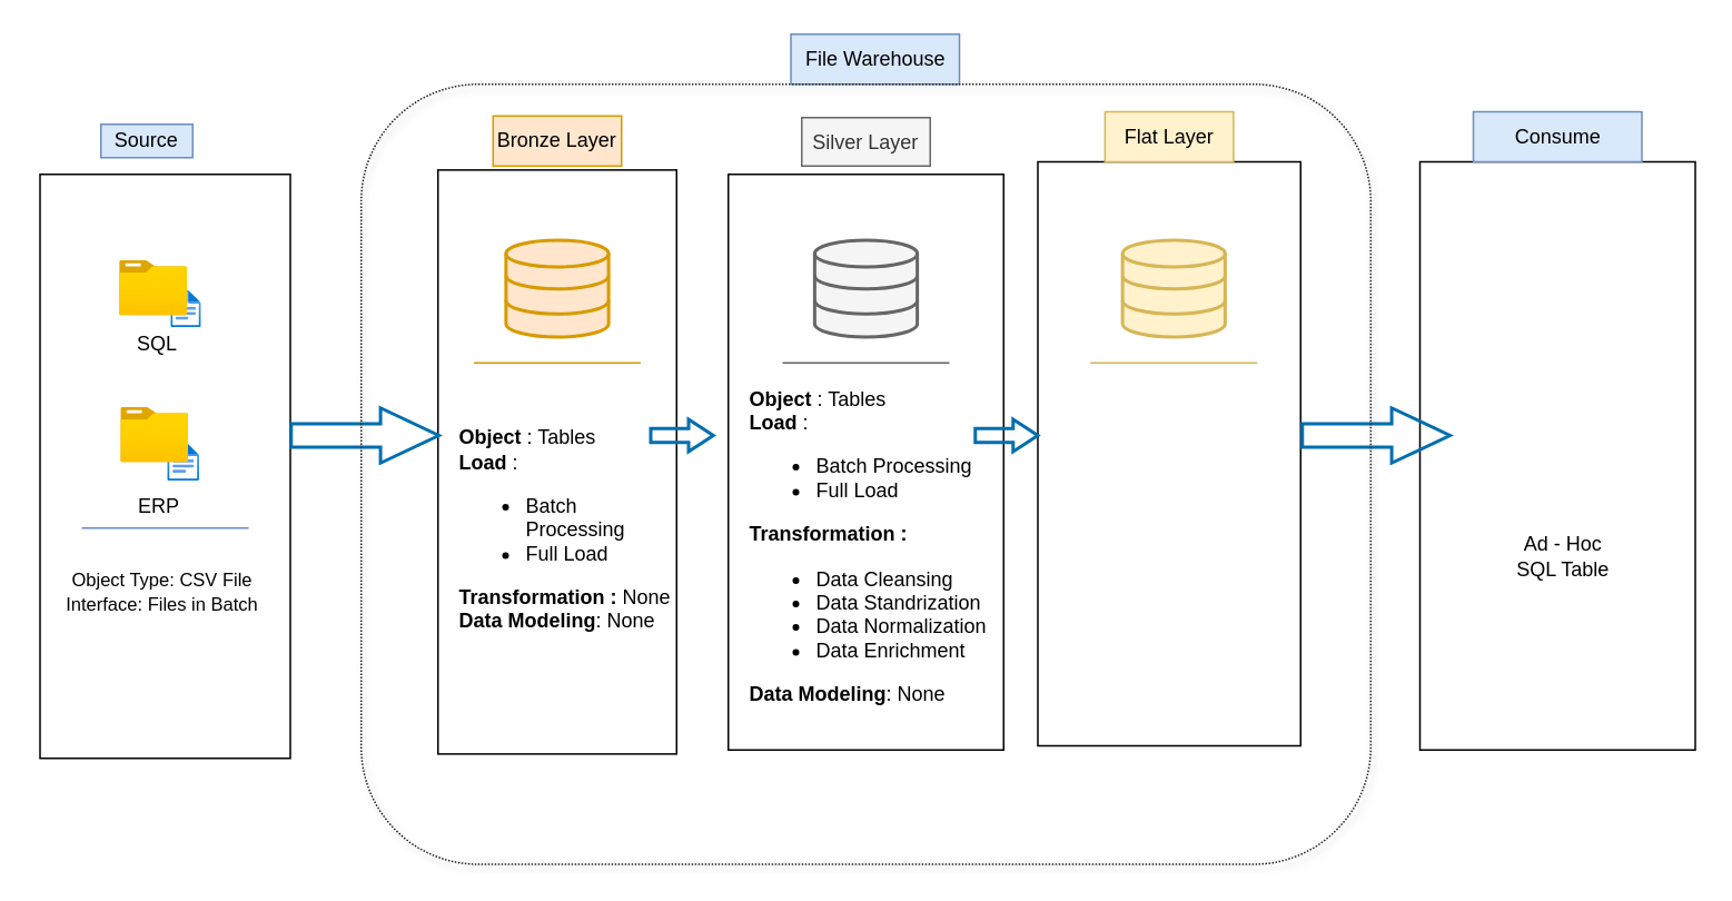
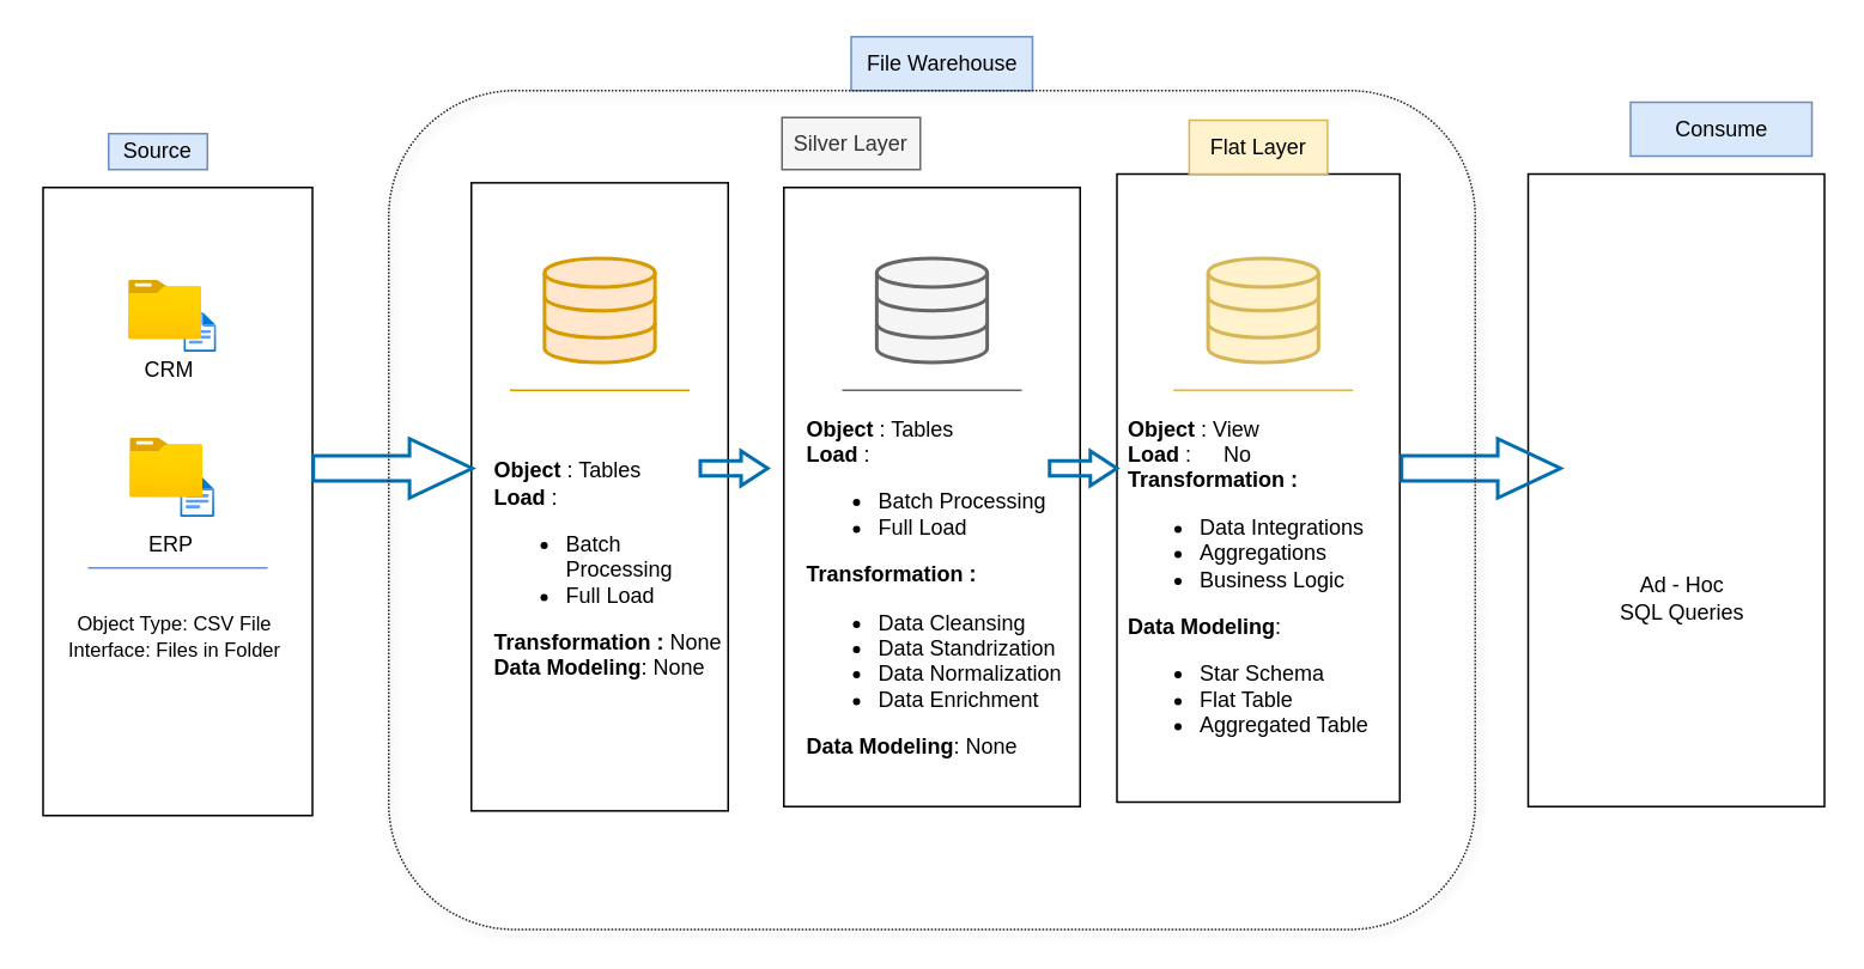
- <mxCell id="12" value="Consume" style="text;html=1;align=center;verticalAlign=middle;whiteSpace=wrap;rounded=0;fillColor=#dae8fc;strokeColor=#6c8ebf;" parent="1" vertex="1"><mxGeometry x="882.5" y="66.5" width="101" height="30" as="geometry" /></mxCell>
+ <mxCell id="12" value="Consume" style="text;html=1;align=center;verticalAlign=middle;whiteSpace=wrap;rounded=0;fillColor=#dae8fc;strokeColor=#6c8ebf;" parent="1" vertex="1"><mxGeometry x="907.5" y="56.5" width="101" height="30" as="geometry" /></mxCell>
- <mxCell id="5" value="Bronze Layer" style="text;html=1;align=center;verticalAlign=middle;whiteSpace=wrap;rounded=0;fillColor=#ffe6cc;strokeColor=#d79b00;" parent="1" vertex="1"><mxGeometry x="295" y="69" width="77" height="30" as="geometry" /></mxCell>
- <mxCell id="7" value="Silver Layer" style="text;html=1;align=center;verticalAlign=middle;whiteSpace=wrap;rounded=0;fillColor=#f5f5f5;strokeColor=#666666;fontColor=#333333;" parent="1" vertex="1"><mxGeometry x="480" y="70" width="77" height="29" as="geometry" /></mxCell>
+ <mxCell id="7" value="Silver Layer" style="text;html=1;align=center;verticalAlign=middle;whiteSpace=wrap;rounded=0;fillColor=#f5f5f5;strokeColor=#666666;fontColor=#333333;" parent="1" vertex="1"><mxGeometry x="435" y="65" width="77" height="29" as="geometry" /></mxCell>
- <mxCell id="17" value="SQL" style="text;html=1;align=center;verticalAlign=middle;whiteSpace=wrap;rounded=0;" parent="1" vertex="1"><mxGeometry x="64.11" y="190.5" width="60" height="30" as="geometry" /></mxCell>
+ <mxCell id="17" value="CRM" style="text;html=1;align=center;verticalAlign=middle;whiteSpace=wrap;rounded=0;" parent="1" vertex="1"><mxGeometry x="64.11" y="190.5" width="60" height="30" as="geometry" /></mxCell>
+ <mxCell id="29" value="&lt;b&gt;Object &lt;/b&gt;: View&lt;div&gt;&lt;b&gt;Load &lt;/b&gt;:&lt;span style=&quot;white-space: pre;&quot;&gt;&#09;&lt;/span&gt;No&lt;/div&gt;&lt;div&gt;&lt;b style=&quot;background-color: transparent; color: light-dark(rgb(0, 0, 0), rgb(255, 255, 255));&quot;&gt;Transformation :&amp;nbsp;&lt;/b&gt;&lt;/div&gt;&lt;div&gt;&lt;ul&gt;&lt;li&gt;Data Integrations&lt;/li&gt;&lt;li&gt;Aggregations&lt;/li&gt;&lt;li&gt;Business Logic&lt;/li&gt;&lt;/ul&gt;&lt;/div&gt;&lt;div&gt;&lt;b&gt;Data Modeling&lt;/b&gt;:&amp;nbsp;&lt;/div&gt;&lt;div&gt;&lt;ul&gt;&lt;li&gt;Star Schema&lt;/li&gt;&lt;li&gt;Flat Table&lt;/li&gt;&lt;li&gt;Aggregated Table&lt;/li&gt;&lt;/ul&gt;&lt;/div&gt;" style="text;html=1;align=left;verticalAlign=middle;whiteSpace=wrap;rounded=0;" parent="1" vertex="1"><mxGeometry x="626" y="227" width="154" height="200" as="geometry" /></mxCell>
- <mxCell id="36" value="Ad - Hoc&lt;div&gt;SQL Table&lt;/div&gt;" style="text;html=1;align=center;verticalAlign=middle;whiteSpace=wrap;rounded=0;" parent="1" vertex="1"><mxGeometry x="887.8" y="318" width="97.13" height="30" as="geometry" /></mxCell>
+ <mxCell id="36" value="Ad - Hoc&lt;div&gt;SQL Queries&lt;/div&gt;" style="text;html=1;align=center;verticalAlign=middle;whiteSpace=wrap;rounded=0;" parent="1" vertex="1"><mxGeometry x="887.8" y="318" width="97.13" height="30" as="geometry" /></mxCell>
- <mxCell id="20" value="&lt;font style=&quot;font-size: 11px;&quot;&gt;Object Type: CSV File&lt;/font&gt;&lt;div&gt;&lt;font style=&quot;font-size: 11px;&quot;&gt;Interface: Files in Batch&lt;/font&gt;&lt;/div&gt;" style="text;html=1;align=center;verticalAlign=middle;whiteSpace=wrap;rounded=0;" parent="1" vertex="1"><mxGeometry y="339" width="154" height="30" as="geometry" x="20" /></mxCell>
+ <mxCell id="20" value="&lt;font style=&quot;font-size: 11px;&quot;&gt;Object Type: CSV File&lt;/font&gt;&lt;div&gt;&lt;font style=&quot;font-size: 11px;&quot;&gt;Interface: Files in Folder&lt;/font&gt;&lt;/div&gt;" style="text;html=1;align=center;verticalAlign=middle;whiteSpace=wrap;rounded=0;" parent="1" vertex="1"><mxGeometry y="339" width="154" height="30" as="geometry" x="20" /></mxCell>
